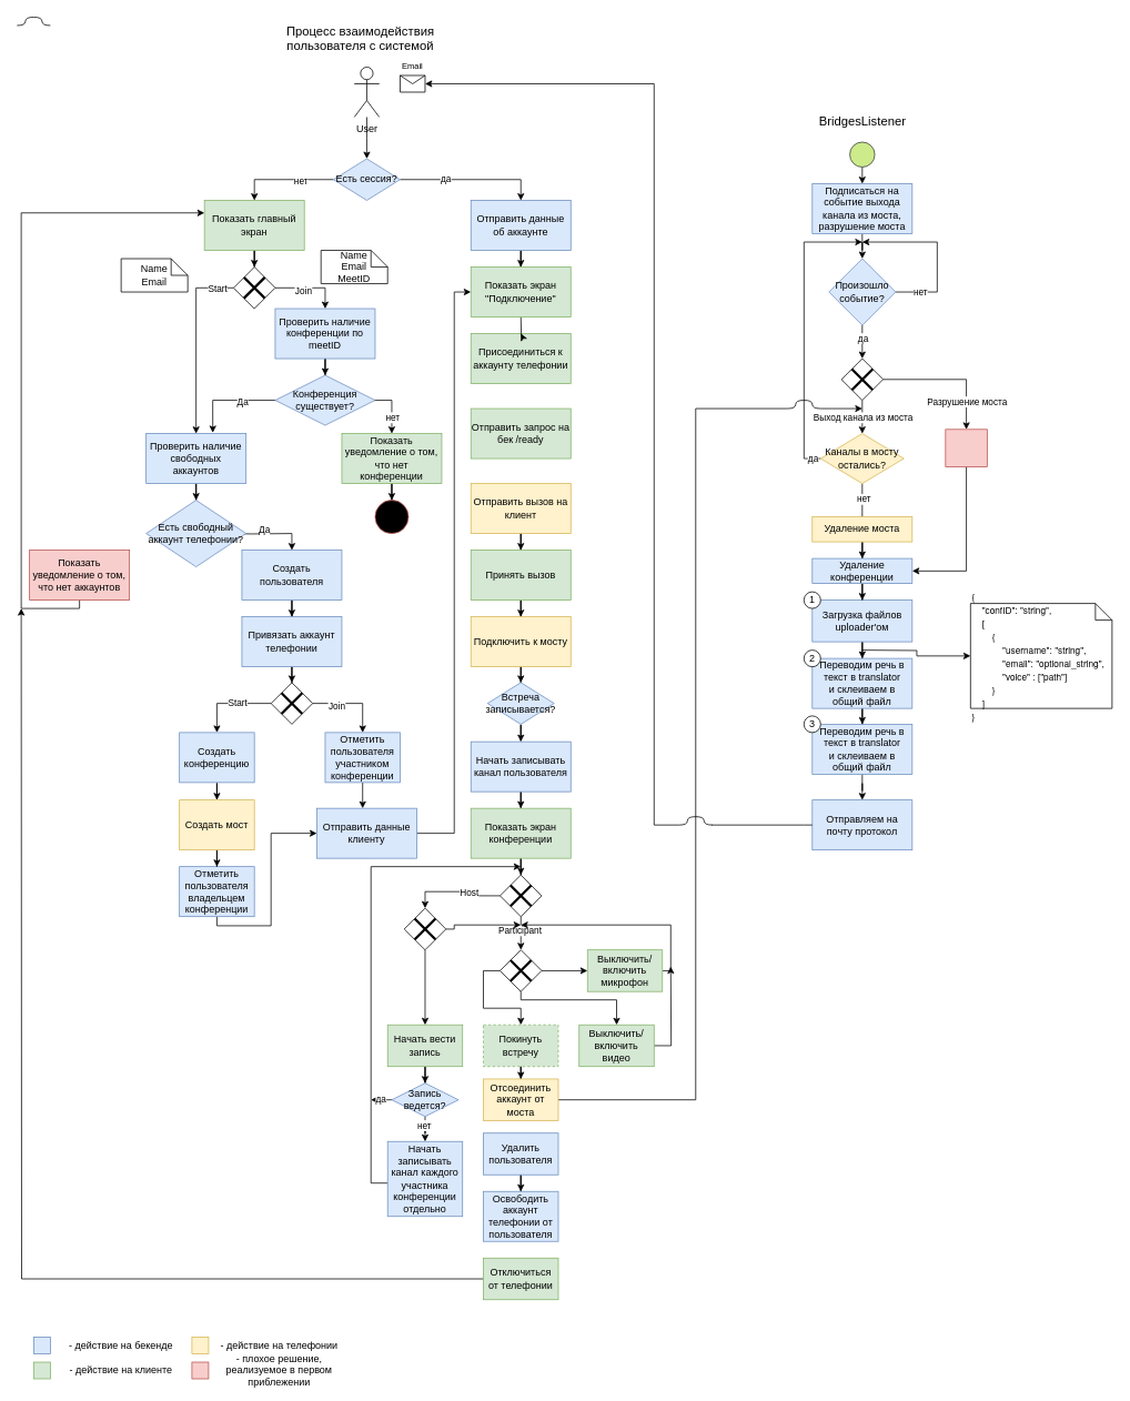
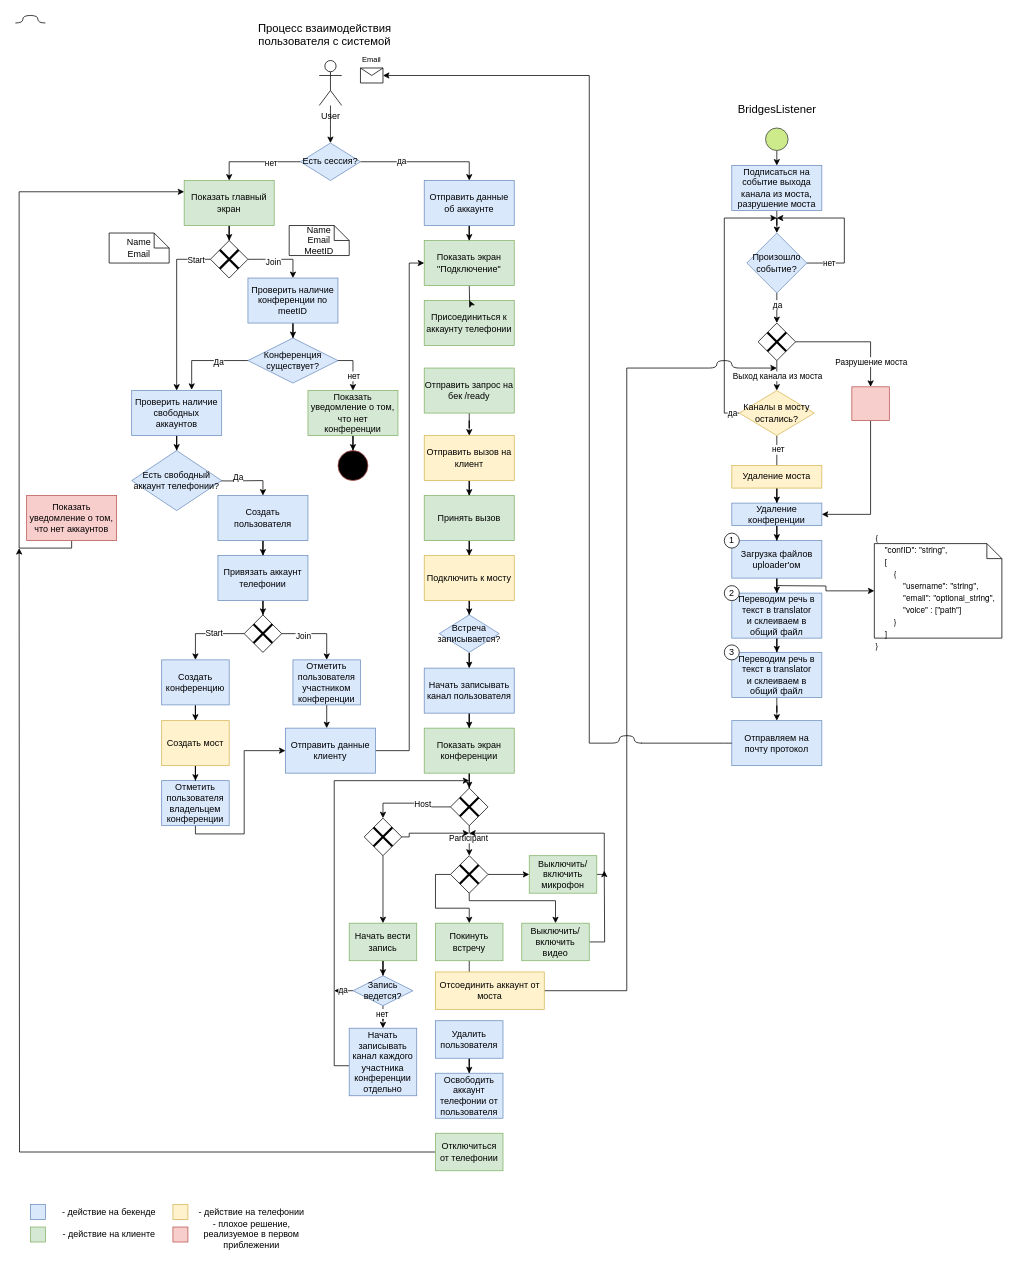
+ <mxCell id="15" value="" style="edgeStyle=orthogonalEdgeStyle;rounded=0;orthogonalLoop=1;jettySize=auto;html=1;" parent="1" source="16" target="18" edge="1"><mxGeometry relative="1" as="geometry" /></mxCell>
- <mxCell id="95" value="Покинуть встречу" style="whiteSpace=wrap;html=1;strokeColor=#82b366;fillColor=#d5e8d4;dashed=1;" parent="1" vertex="1"><mxGeometry x="580" y="1230" width="90" height="50" as="geometry" /></mxCell>
+ <mxCell id="95" value="Покинуть встречу" style="whiteSpace=wrap;html=1;strokeColor=#82b366;fillColor=#d5e8d4;" parent="1" vertex="1"><mxGeometry x="580" y="1230" width="90" height="50" as="geometry" /></mxCell>
- <mxCell id="118" value="Отсоединить аккаунт от моста" style="whiteSpace=wrap;html=1;rounded=0;fillColor=#fff2cc;strokeColor=#d6b656;" parent="1" vertex="1"><mxGeometry x="580" y="1295" width="90" height="50" as="geometry" /></mxCell>
+ <mxCell id="118" value="Отсоединить аккаунт от моста" style="whiteSpace=wrap;html=1;rounded=0;fillColor=#fff2cc;strokeColor=#d6b656;" parent="1" vertex="1"><mxGeometry x="580" y="1295" width="145" height="50" as="geometry" /></mxCell>
